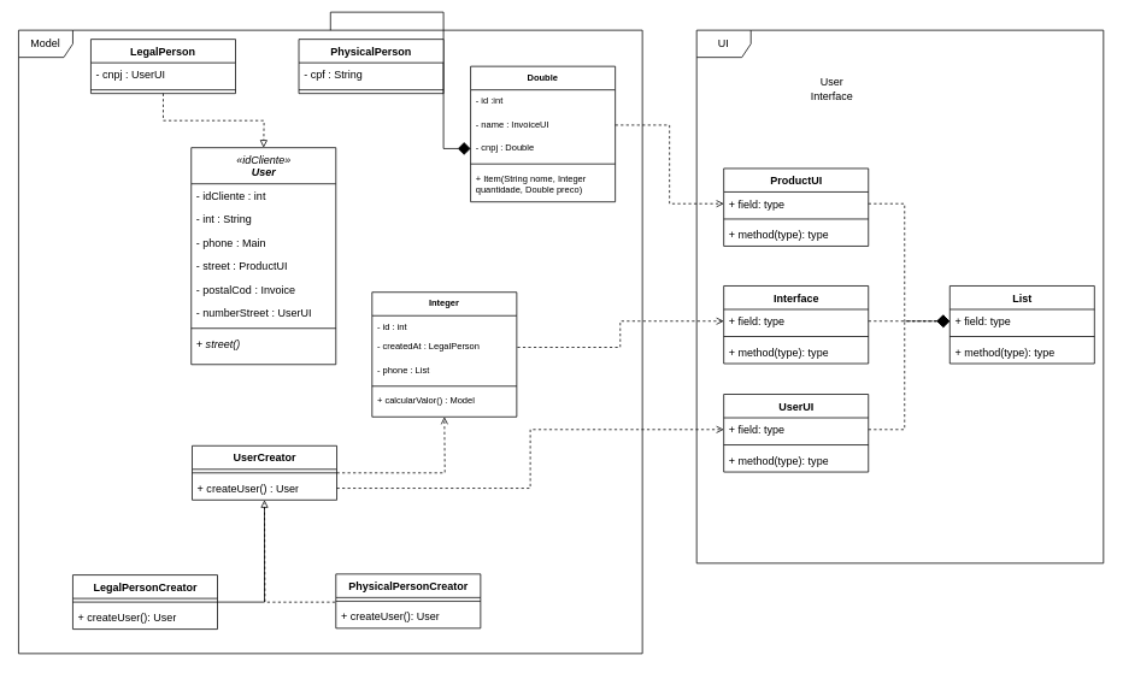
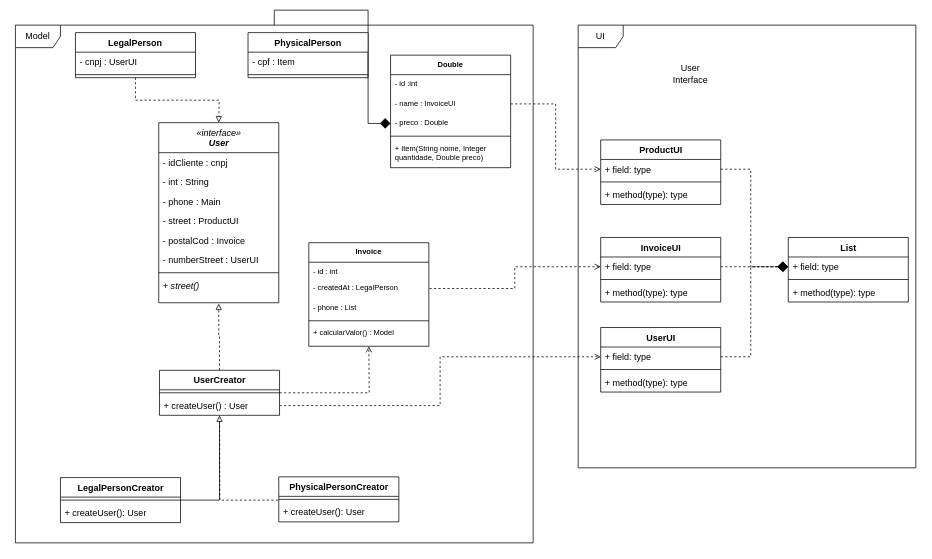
- <mxCell id="31" value="- cpf : String" style="text;strokeColor=none;fillColor=none;align=left;verticalAlign=top;spacingLeft=4;spacingRight=4;overflow=hidden;rotatable=0;points=[[0,0.5],[1,0.5]];portConstraint=eastwest;" parent="30" vertex="1"><mxGeometry y="26" width="160" height="26" as="geometry" /></mxCell>
+ <mxCell id="31" value="- cpf : Item" style="text;strokeColor=none;fillColor=none;align=left;verticalAlign=top;spacingLeft=4;spacingRight=4;overflow=hidden;rotatable=0;points=[[0,0.5],[1,0.5]];portConstraint=eastwest;" parent="30" vertex="1"><mxGeometry y="26" width="160" height="26" as="geometry" /></mxCell>
- <mxCell id="22" value="- cnpj : Double" style="text;strokeColor=none;fillColor=none;align=left;verticalAlign=top;spacingLeft=4;spacingRight=4;overflow=hidden;rotatable=0;points=[[0,0.5],[1,0.5]];portConstraint=eastwest;fontSize=10;html=0;" parent="19" vertex="1"><mxGeometry y="78" width="160" height="26" as="geometry" /></mxCell>
+ <mxCell id="22" value="- preco : Double" style="text;strokeColor=none;fillColor=none;align=left;verticalAlign=top;spacingLeft=4;spacingRight=4;overflow=hidden;rotatable=0;points=[[0,0.5],[1,0.5]];portConstraint=eastwest;fontSize=10;html=0;" parent="19" vertex="1"><mxGeometry y="78" width="160" height="26" as="geometry" /></mxCell>
- <mxCell id="4" value="&lt;span style=&quot;font-weight: normal;&quot;&gt;«idCliente»&lt;/span&gt;&lt;br&gt;User" style="swimlane;fontStyle=3;align=center;verticalAlign=top;childLayout=stackLayout;horizontal=1;startSize=40;horizontalStack=0;resizeParent=1;resizeParentMax=0;resizeLast=0;collapsible=1;marginBottom=0;html=1;" parent="1" vertex="1"><mxGeometry x="211" y="150" width="160" height="240" as="geometry" /></mxCell>
+ <mxCell id="4" value="&lt;span style=&quot;font-weight: normal;&quot;&gt;«interface»&lt;/span&gt;&lt;br&gt;User" style="swimlane;fontStyle=3;align=center;verticalAlign=top;childLayout=stackLayout;horizontal=1;startSize=40;horizontalStack=0;resizeParent=1;resizeParentMax=0;resizeLast=0;collapsible=1;marginBottom=0;html=1;" parent="1" vertex="1"><mxGeometry x="211" y="150" width="160" height="240" as="geometry" /></mxCell>
- <mxCell id="5" value="- idCliente : int" style="text;strokeColor=none;fillColor=none;align=left;verticalAlign=top;spacingLeft=4;spacingRight=4;overflow=hidden;rotatable=0;points=[[0,0.5],[1,0.5]];portConstraint=eastwest;" parent="4" vertex="1"><mxGeometry y="40" width="160" height="26" as="geometry" /></mxCell>
+ <mxCell id="5" value="- idCliente : cnpj" style="text;strokeColor=none;fillColor=none;align=left;verticalAlign=top;spacingLeft=4;spacingRight=4;overflow=hidden;rotatable=0;points=[[0,0.5],[1,0.5]];portConstraint=eastwest;" parent="4" vertex="1"><mxGeometry y="40" width="160" height="26" as="geometry" /></mxCell>
- <mxCell id="50" value="Interface" style="swimlane;fontStyle=1;align=center;verticalAlign=top;childLayout=stackLayout;horizontal=1;startSize=26;horizontalStack=0;resizeParent=1;resizeParentMax=0;resizeLast=0;collapsible=1;marginBottom=0;html=1;" vertex="1" parent="1"><mxGeometry x="800" y="303" width="160" height="86" as="geometry" /></mxCell>
+ <mxCell id="50" value="InvoiceUI" style="swimlane;fontStyle=1;align=center;verticalAlign=top;childLayout=stackLayout;horizontal=1;startSize=26;horizontalStack=0;resizeParent=1;resizeParentMax=0;resizeLast=0;collapsible=1;marginBottom=0;html=1;" vertex="1" parent="1"><mxGeometry x="800" y="303" width="160" height="86" as="geometry" /></mxCell>
- <mxCell id="13" value="Integer" style="swimlane;fontStyle=1;align=center;verticalAlign=top;childLayout=stackLayout;horizontal=1;startSize=26;horizontalStack=0;resizeParent=1;resizeParentMax=0;resizeLast=0;collapsible=1;marginBottom=0;fontSize=10;html=0;" parent="1" vertex="1"><mxGeometry x="411" y="310" width="160" height="138" as="geometry" /></mxCell>
+ <mxCell id="13" value="Invoice" style="swimlane;fontStyle=1;align=center;verticalAlign=top;childLayout=stackLayout;horizontal=1;startSize=26;horizontalStack=0;resizeParent=1;resizeParentMax=0;resizeLast=0;collapsible=1;marginBottom=0;fontSize=10;html=0;" parent="1" vertex="1"><mxGeometry x="411" y="310" width="160" height="138" as="geometry" /></mxCell>
+ <mxCell id="45" style="edgeStyle=orthogonalEdgeStyle;rounded=0;orthogonalLoop=1;jettySize=auto;html=1;entryX=0.5;entryY=1.028;entryDx=0;entryDy=0;entryPerimeter=0;dashed=1;endArrow=block;endFill=0;exitX=0.5;exitY=0;exitDx=0;exitDy=0;" edge="1" parent="1" source="34" target="12"><mxGeometry relative="1" as="geometry" /></mxCell>
